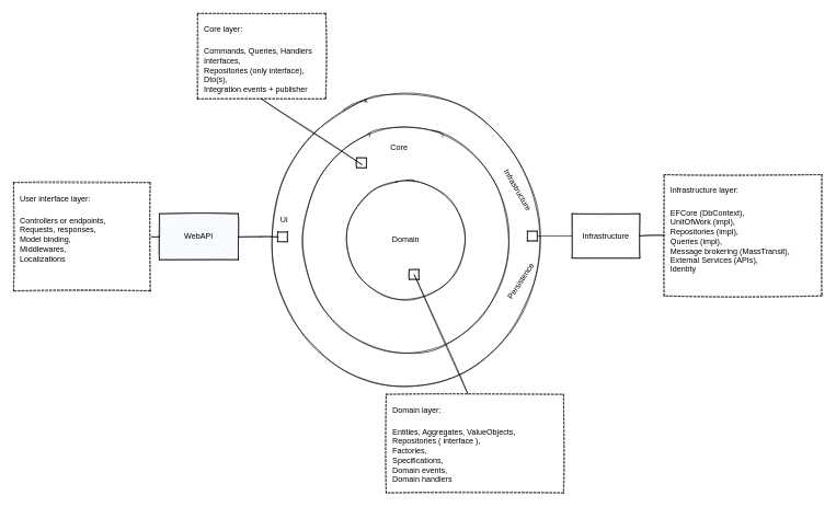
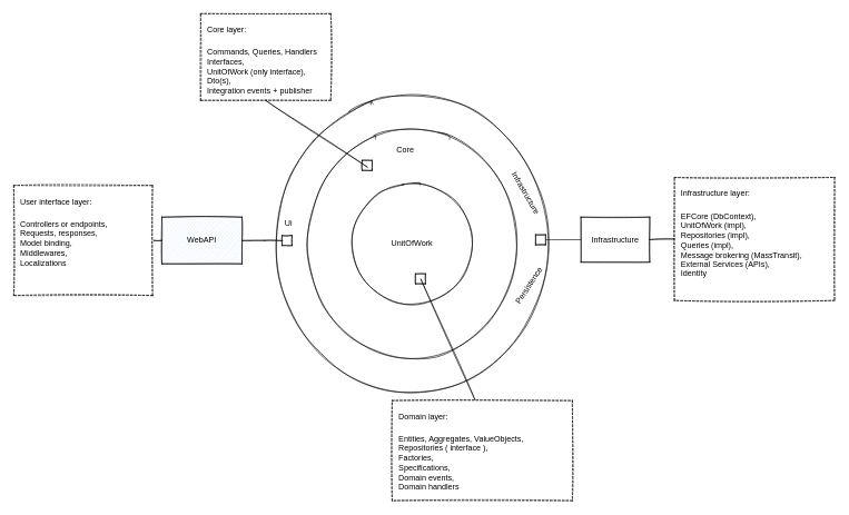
- <mxCell id="17" value="&lt;h1 style=&quot;&quot;&gt;&lt;font style=&quot;font-size: 12px; font-weight: normal;&quot;&gt;Core layer:&lt;/font&gt;&lt;/h1&gt;&lt;p style=&quot;&quot;&gt;Commands, Queries, Handlers&lt;br&gt;Interfaces,&lt;br&gt;Repositories (only interface),&lt;br&gt;Dto(s),&lt;br&gt;Integration events + publisher&lt;br&gt;&lt;br&gt;&lt;/p&gt;&lt;p style=&quot;&quot;&gt;&lt;br&gt;&lt;/p&gt;&lt;p style=&quot;&quot;&gt;&lt;br&gt;&lt;br&gt;&lt;/p&gt;" style="text;html=1;strokeColor=default;fillColor=none;spacing=5;spacingTop=-20;whiteSpace=wrap;overflow=hidden;rounded=0;sketch=1;fontSize=12;dashed=1;spacingLeft=5;" parent="1" vertex="1"><mxGeometry x="300" y="20" width="195" height="130" as="geometry" /></mxCell>
+ <mxCell id="17" value="&lt;h1 style=&quot;&quot;&gt;&lt;font style=&quot;font-size: 12px; font-weight: normal;&quot;&gt;Core layer:&lt;/font&gt;&lt;/h1&gt;&lt;p style=&quot;&quot;&gt;Commands, Queries, Handlers&lt;br&gt;Interfaces,&lt;br&gt;UnitOfWork (only interface),&lt;br&gt;Dto(s),&lt;br&gt;Integration events + publisher&lt;br&gt;&lt;br&gt;&lt;/p&gt;&lt;p style=&quot;&quot;&gt;&lt;br&gt;&lt;/p&gt;&lt;p style=&quot;&quot;&gt;&lt;br&gt;&lt;br&gt;&lt;/p&gt;" style="text;html=1;strokeColor=default;fillColor=none;spacing=5;spacingTop=-20;whiteSpace=wrap;overflow=hidden;rounded=0;sketch=1;fontSize=12;dashed=1;spacingLeft=5;" parent="1" vertex="1"><mxGeometry x="300" y="20" width="195" height="130" as="geometry" /></mxCell>
- <mxCell id="4" value="Domain" style="ellipse;whiteSpace=wrap;html=1;aspect=fixed;sketch=1;" parent="1" vertex="1"><mxGeometry x="522" y="270" width="190" height="190" as="geometry" /></mxCell>
+ <mxCell id="4" value="UnitOfWork" style="ellipse;whiteSpace=wrap;html=1;aspect=fixed;sketch=1;" parent="1" vertex="1"><mxGeometry x="522" y="270" width="190" height="190" as="geometry" /></mxCell>
